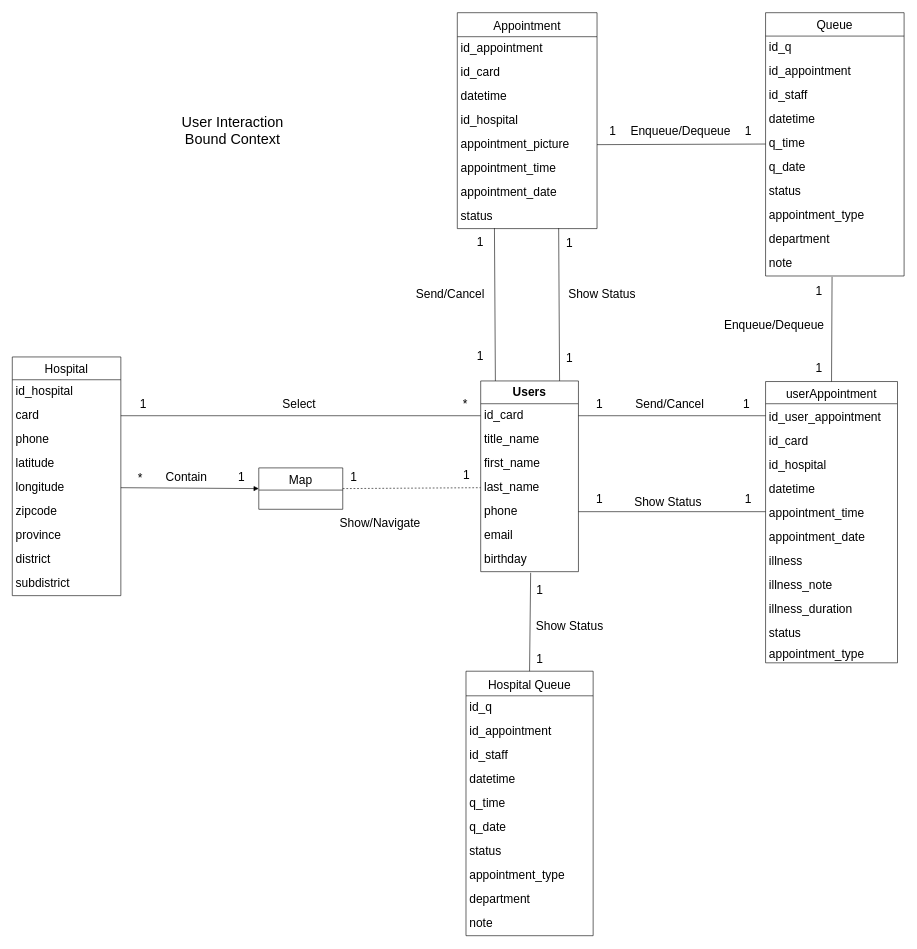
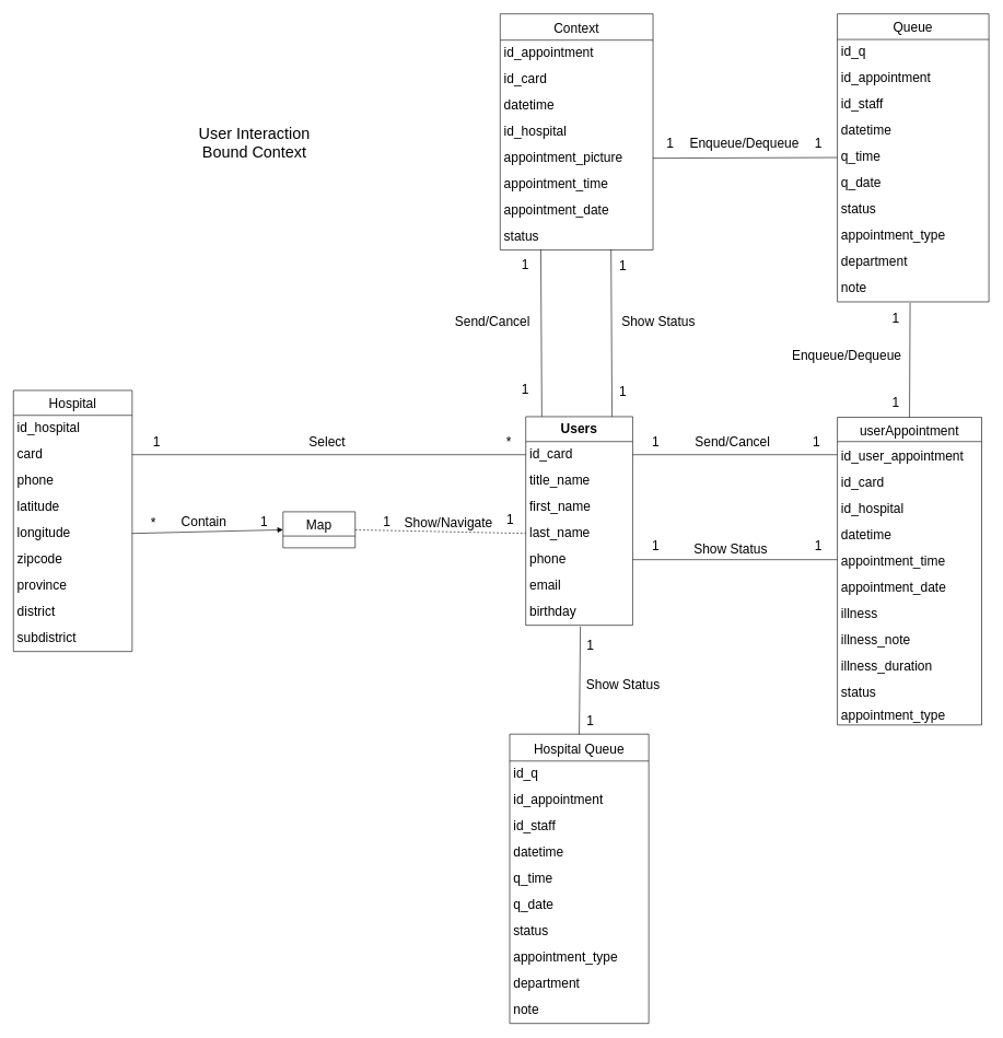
- <mxCell id="11" value="Appointment" style="swimlane;fontStyle=0;childLayout=stackLayout;horizontal=1;startSize=40;fillColor=none;horizontalStack=0;resizeParent=1;resizeParentMax=0;resizeLast=0;collapsible=1;marginBottom=0;fontSize=20;" parent="1" vertex="1"><mxGeometry x="762" y="20" width="233" height="360" as="geometry" /></mxCell>
+ <mxCell id="11" value="Context" style="swimlane;fontStyle=0;childLayout=stackLayout;horizontal=1;startSize=40;fillColor=none;horizontalStack=0;resizeParent=1;resizeParentMax=0;resizeLast=0;collapsible=1;marginBottom=0;fontSize=20;" parent="1" vertex="1"><mxGeometry x="762" y="20" width="233" height="360" as="geometry" /></mxCell>
- <mxCell id="32" value="Map" style="swimlane;fontStyle=0;childLayout=stackLayout;horizontal=1;startSize=37;fillColor=none;horizontalStack=0;resizeParent=1;resizeParentMax=0;resizeLast=0;collapsible=1;marginBottom=0;fontSize=20;" parent="1" vertex="1"><mxGeometry x="431" y="779" width="140" height="69" as="geometry" /></mxCell>
+ <mxCell id="32" value="Map" style="swimlane;fontStyle=0;childLayout=stackLayout;horizontal=1;startSize=37;fillColor=none;horizontalStack=0;resizeParent=1;resizeParentMax=0;resizeLast=0;collapsible=1;marginBottom=0;fontSize=20;" parent="1" vertex="1"><mxGeometry x="431" y="779" width="110" height="55" as="geometry" /></mxCell>
- <mxCell id="79" value="Show/Navigate" style="text;html=1;align=center;verticalAlign=middle;resizable=0;points=[];autosize=1;strokeColor=none;fillColor=none;fontSize=20;" parent="1" vertex="1"><mxGeometry x="558" y="855" width="150" height="30" as="geometry" /></mxCell>
+ <mxCell id="79" value="Show/Navigate" style="text;html=1;align=center;verticalAlign=middle;resizable=0;points=[];autosize=1;strokeColor=none;fillColor=none;fontSize=20;" parent="1" vertex="1"><mxGeometry x="608" y="780" width="150" height="30" as="geometry" /></mxCell>
